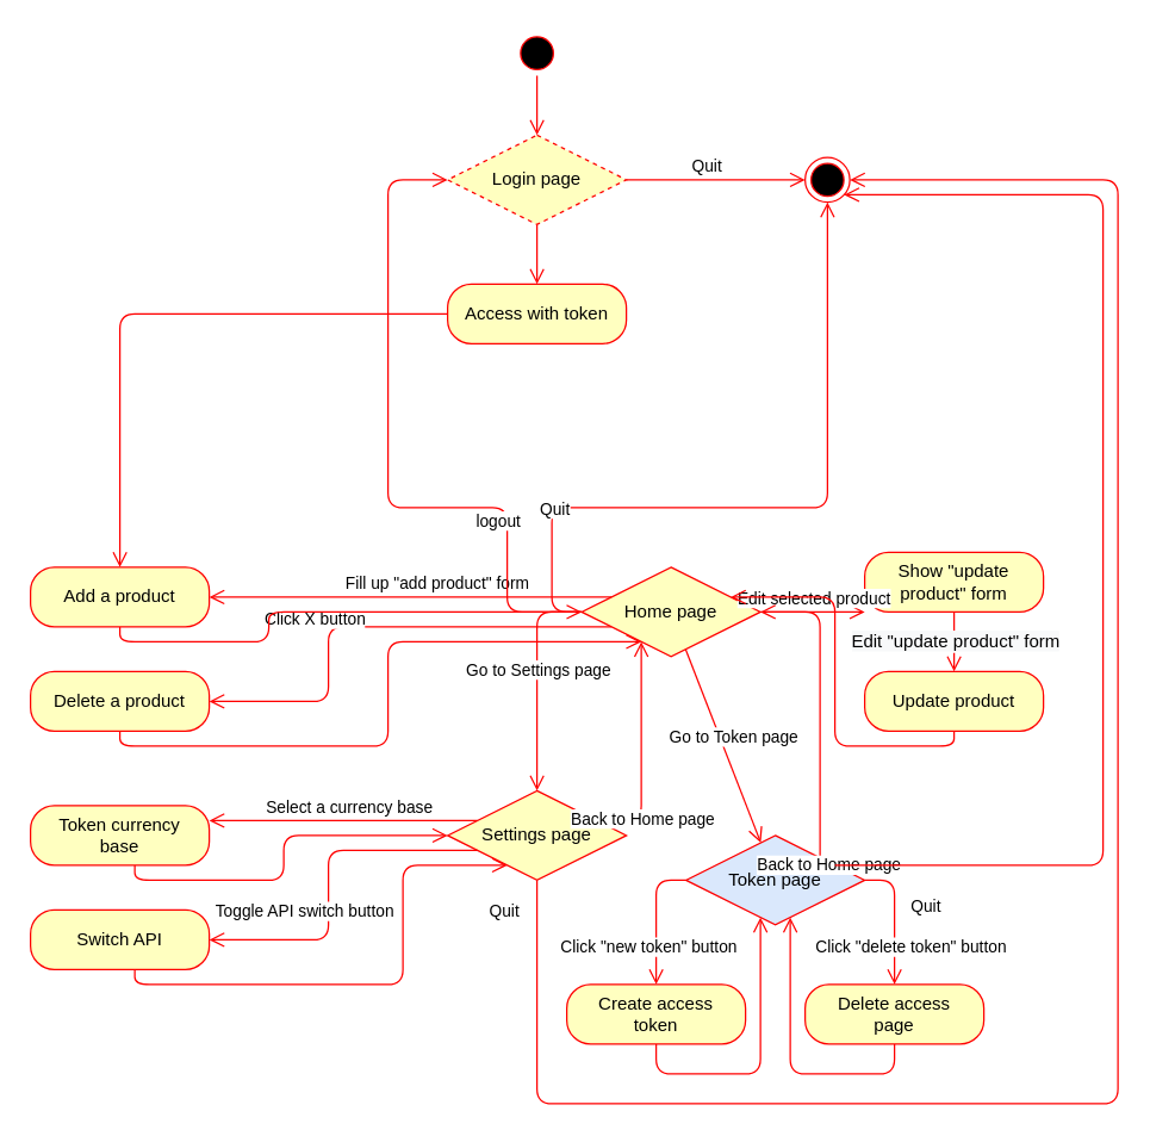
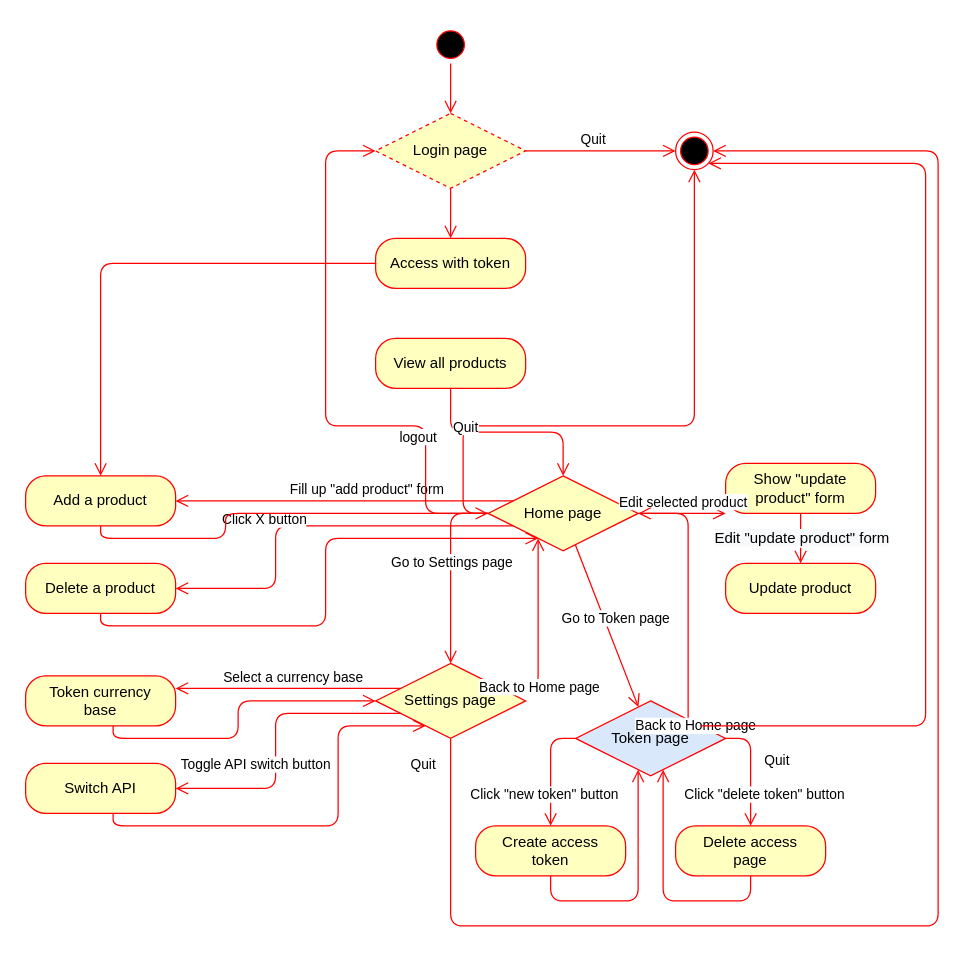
+ <mxCell id="9" value="View all products" style="rounded=1;whiteSpace=wrap;html=1;arcSize=40;fontColor=#000000;fillColor=#ffffc0;strokeColor=#ff0000;spacingTop=2;spacingBottom=2;spacingLeft=8;spacingRight=8;" parent="1" vertex="1"><mxGeometry x="300" y="270" width="120" height="40" as="geometry" /></mxCell>
+ <mxCell id="10" value="" style="edgeStyle=orthogonalEdgeStyle;html=1;verticalAlign=bottom;endArrow=open;endSize=8;strokeColor=#ff0000;" parent="1" source="9" target="11" edge="1"><mxGeometry relative="1" as="geometry"><mxPoint x="150" y="360" as="targetPoint" /></mxGeometry></mxCell>
- <mxCell id="26" value="" style="edgeStyle=orthogonalEdgeStyle;html=1;verticalAlign=bottom;endArrow=open;endSize=8;strokeColor=#ff0000;" parent="1" source="20" target="11" edge="1"><mxGeometry relative="1" as="geometry"><mxPoint x="370" y="270" as="targetPoint" /><mxPoint x="370" y="190" as="sourcePoint" /><Array as="points"><mxPoint x="640" y="500" /><mxPoint x="560" y="500" /><mxPoint x="560" y="400" /></Array></mxGeometry></mxCell>
